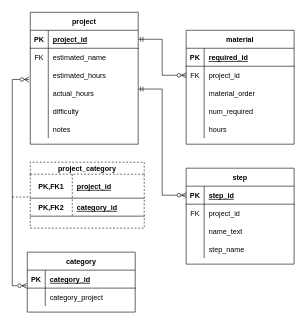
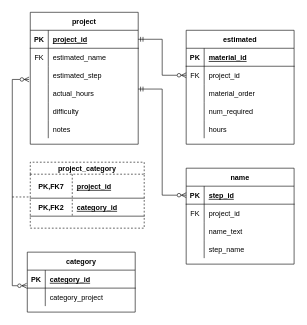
- <mxCell id="21" value="material" style="shape=table;startSize=30;container=1;collapsible=1;childLayout=tableLayout;fixedRows=1;rowLines=0;fontStyle=1;align=center;resizeLast=1;" vertex="1" parent="1"><mxGeometry x="310" y="50" width="180" height="190" as="geometry" /></mxCell>
+ <mxCell id="21" value="estimated" style="shape=table;startSize=30;container=1;collapsible=1;childLayout=tableLayout;fixedRows=1;rowLines=0;fontStyle=1;align=center;resizeLast=1;" vertex="1" parent="1"><mxGeometry x="310" y="50" width="180" height="190" as="geometry" /></mxCell>
- <mxCell id="24" value="required_id" style="shape=partialRectangle;connectable=0;fillColor=none;top=0;left=0;bottom=0;right=0;align=left;spacingLeft=6;fontStyle=5;overflow=hidden;" vertex="1" parent="22"><mxGeometry x="30" width="150" height="30" as="geometry"><mxRectangle width="150" height="30" as="alternateBounds" /></mxGeometry></mxCell>
+ <mxCell id="24" value="material_id" style="shape=partialRectangle;connectable=0;fillColor=none;top=0;left=0;bottom=0;right=0;align=left;spacingLeft=6;fontStyle=5;overflow=hidden;" vertex="1" parent="22"><mxGeometry x="30" width="150" height="30" as="geometry"><mxRectangle width="150" height="30" as="alternateBounds" /></mxGeometry></mxCell>
- <mxCell id="11" value="estimated_hours" style="shape=partialRectangle;connectable=0;fillColor=none;top=0;left=0;bottom=0;right=0;align=left;spacingLeft=6;overflow=hidden;" vertex="1" parent="9"><mxGeometry x="30" width="150" height="30" as="geometry"><mxRectangle width="150" height="30" as="alternateBounds" /></mxGeometry></mxCell>
+ <mxCell id="11" value="estimated_step" style="shape=partialRectangle;connectable=0;fillColor=none;top=0;left=0;bottom=0;right=0;align=left;spacingLeft=6;overflow=hidden;" vertex="1" parent="9"><mxGeometry x="30" width="150" height="30" as="geometry"><mxRectangle width="150" height="30" as="alternateBounds" /></mxGeometry></mxCell>
- <mxCell id="37" value="step" style="shape=table;startSize=30;container=1;collapsible=1;childLayout=tableLayout;fixedRows=1;rowLines=0;fontStyle=1;align=center;resizeLast=1;" vertex="1" parent="1"><mxGeometry x="310" y="280" width="180" height="160" as="geometry" /></mxCell>
+ <mxCell id="37" value="name" style="shape=table;startSize=30;container=1;collapsible=1;childLayout=tableLayout;fixedRows=1;rowLines=0;fontStyle=1;align=center;resizeLast=1;" vertex="1" parent="1"><mxGeometry x="310" y="280" width="180" height="160" as="geometry" /></mxCell>
- <mxCell id="59" value="PK,FK1" style="shape=partialRectangle;connectable=0;fillColor=none;top=0;left=0;bottom=0;right=0;fontStyle=1;overflow=hidden;" vertex="1" parent="58"><mxGeometry width="70" height="40" as="geometry"><mxRectangle width="70" height="40" as="alternateBounds" /></mxGeometry></mxCell>
+ <mxCell id="59" value="PK,FK7" style="shape=partialRectangle;connectable=0;fillColor=none;top=0;left=0;bottom=0;right=0;fontStyle=1;overflow=hidden;" vertex="1" parent="58"><mxGeometry width="70" height="40" as="geometry"><mxRectangle width="70" height="40" as="alternateBounds" /></mxGeometry></mxCell>
